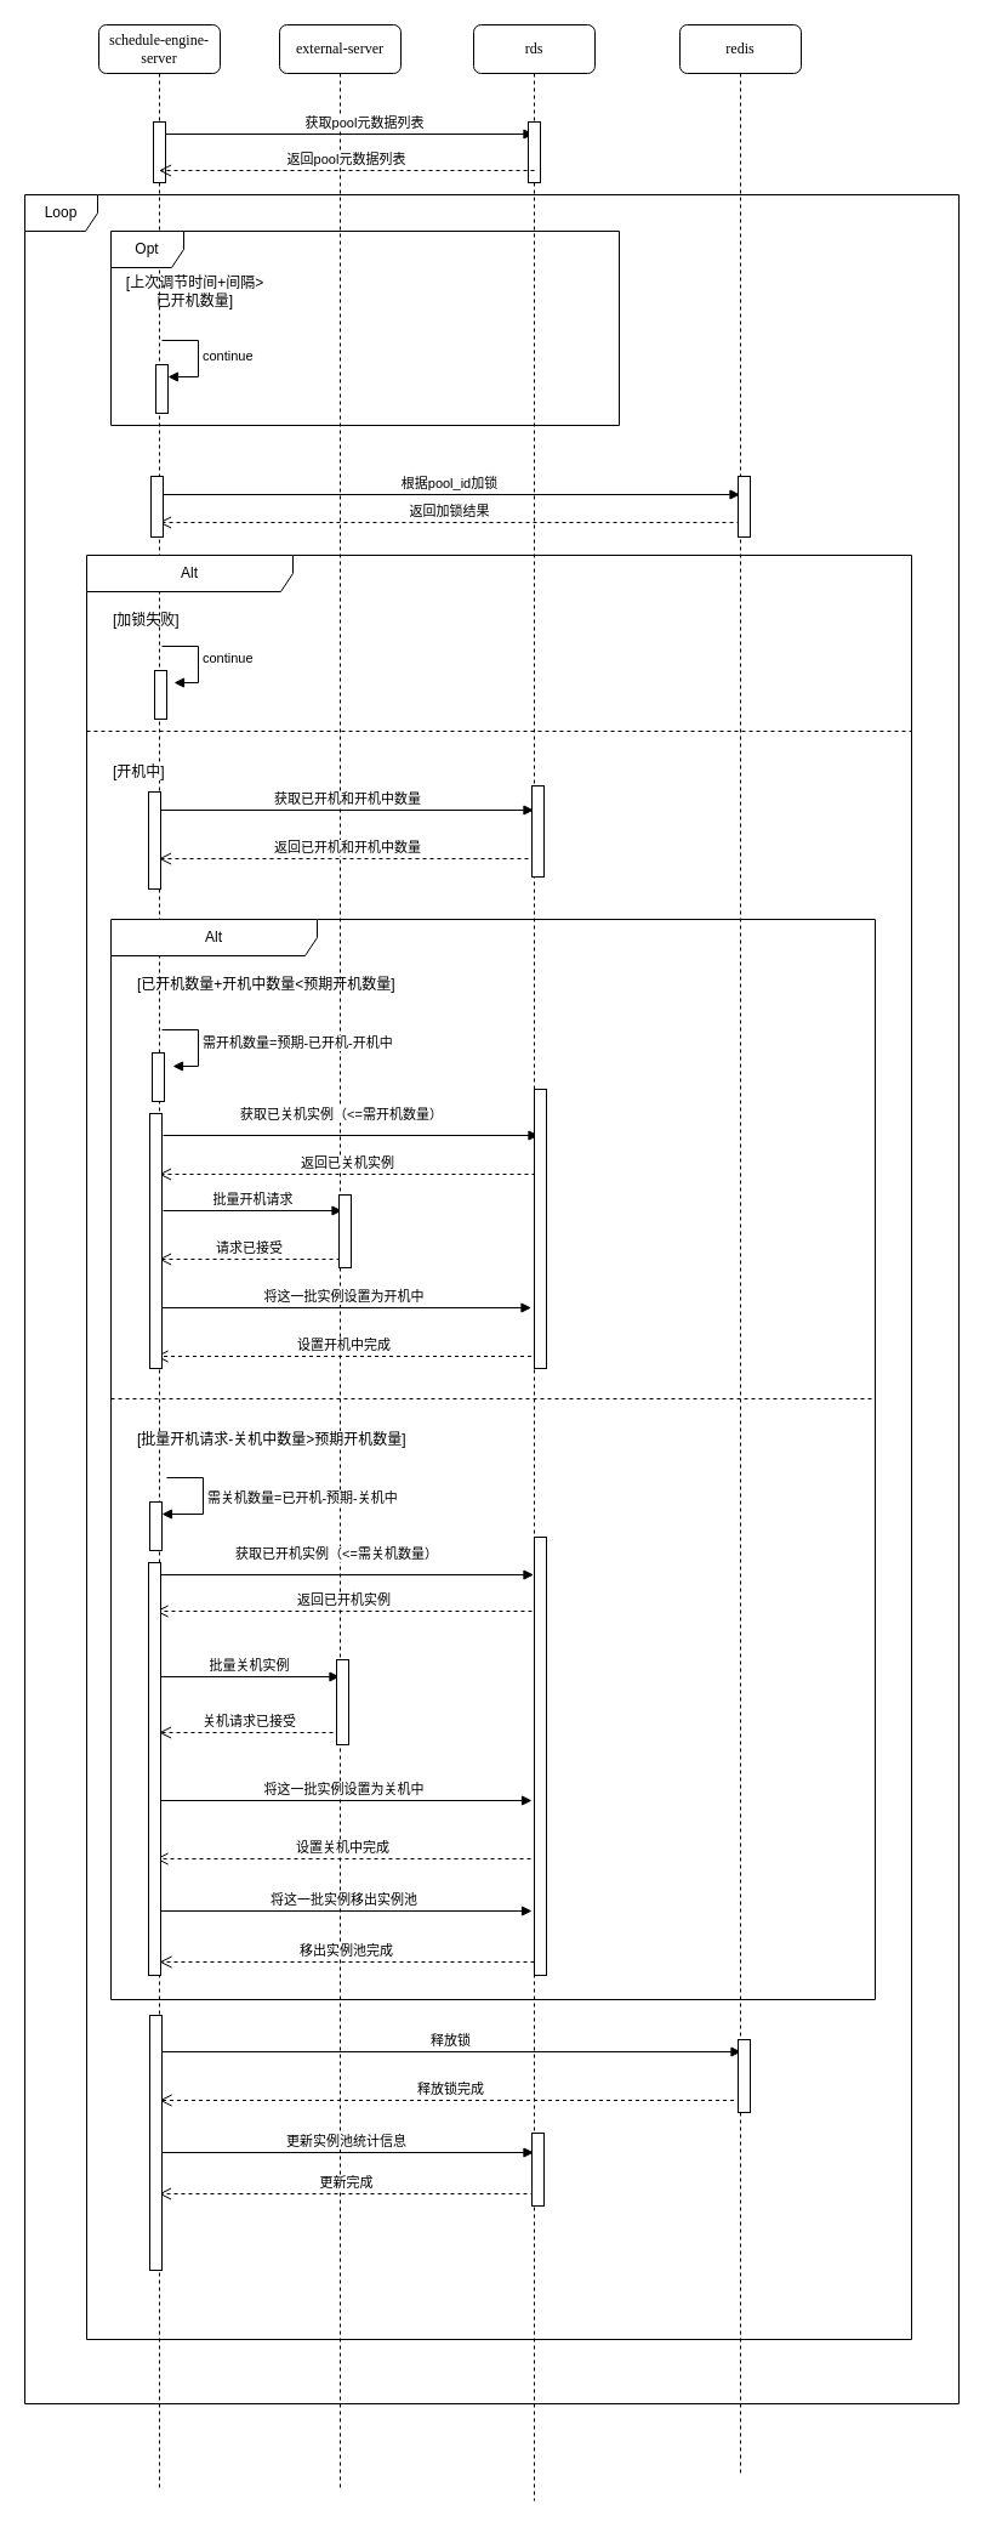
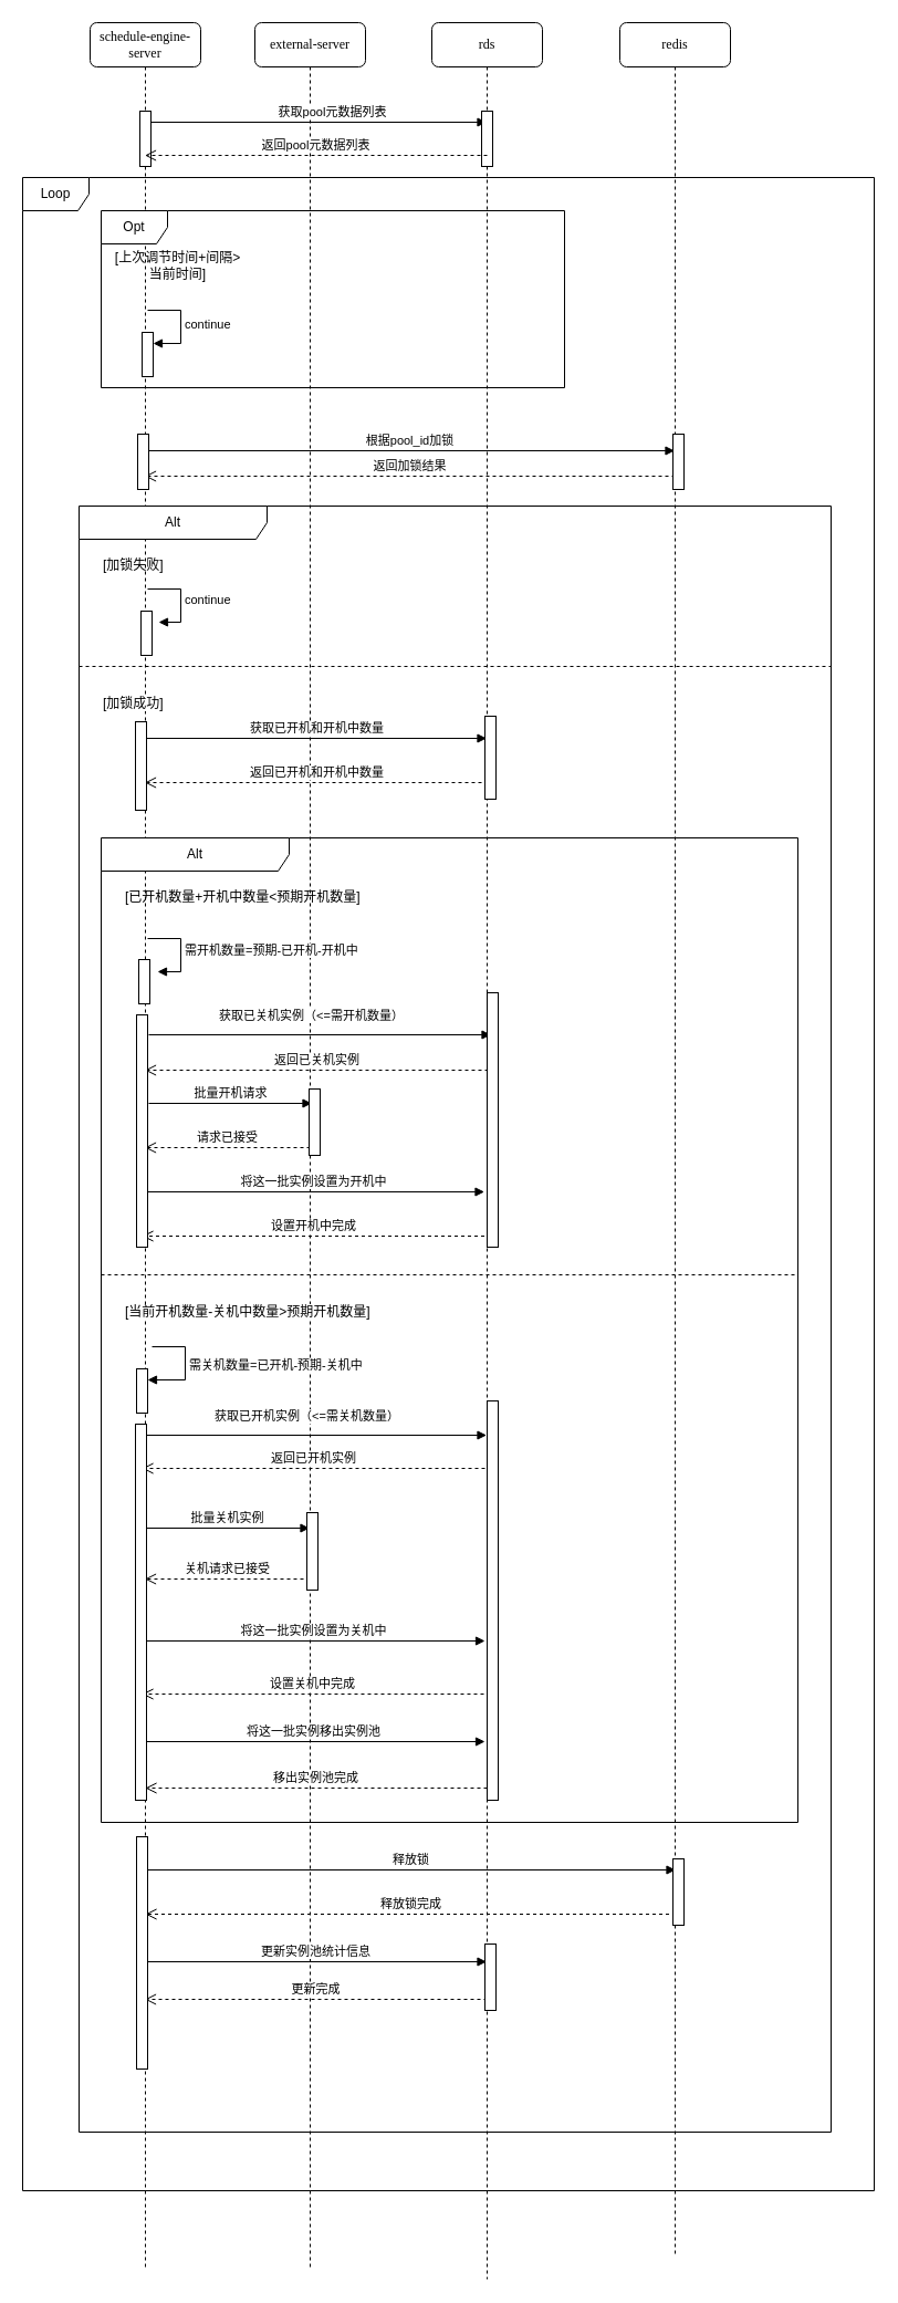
- <mxCell id="57" value="[上次调节时间+间隔&amp;gt;已开机数量]" style="text;html=1;strokeColor=none;fillColor=none;align=center;verticalAlign=middle;whiteSpace=wrap;rounded=0;" vertex="1" parent="1"><mxGeometry x="101" y="220" width="119" height="40" as="geometry" /></mxCell>
+ <mxCell id="57" value="[上次调节时间+间隔&amp;gt;当前时间]" style="text;html=1;strokeColor=none;fillColor=none;align=center;verticalAlign=middle;whiteSpace=wrap;rounded=0;" vertex="1" parent="1"><mxGeometry x="101" y="220" width="119" height="40" as="geometry" /></mxCell>
- <mxCell id="15" value="[开机中]" style="line;strokeWidth=1;dashed=1;labelPosition=center;verticalLabelPosition=bottom;align=left;verticalAlign=top;spacingLeft=20;spacingTop=15;html=1;whiteSpace=wrap;" vertex="1" parent="13"><mxGeometry y="140" width="680" height="10" as="geometry" /></mxCell>
+ <mxCell id="15" value="[加锁成功]" style="line;strokeWidth=1;dashed=1;labelPosition=center;verticalLabelPosition=bottom;align=left;verticalAlign=top;spacingLeft=20;spacingTop=15;html=1;whiteSpace=wrap;" vertex="1" parent="13"><mxGeometry y="140" width="680" height="10" as="geometry" /></mxCell>
- <mxCell id="20" value="[批量开机请求-关机中数量&amp;gt;预期开机数量]" style="line;strokeWidth=1;dashed=1;labelPosition=center;verticalLabelPosition=bottom;align=left;verticalAlign=top;spacingLeft=20;spacingTop=15;html=1;whiteSpace=wrap;" vertex="1" parent="18"><mxGeometry y="390" width="630" height="10" as="geometry" /></mxCell>
+ <mxCell id="20" value="[当前开机数量-关机中数量&amp;gt;预期开机数量]" style="line;strokeWidth=1;dashed=1;labelPosition=center;verticalLabelPosition=bottom;align=left;verticalAlign=top;spacingLeft=20;spacingTop=15;html=1;whiteSpace=wrap;" vertex="1" parent="18"><mxGeometry y="390" width="630" height="10" as="geometry" /></mxCell>
